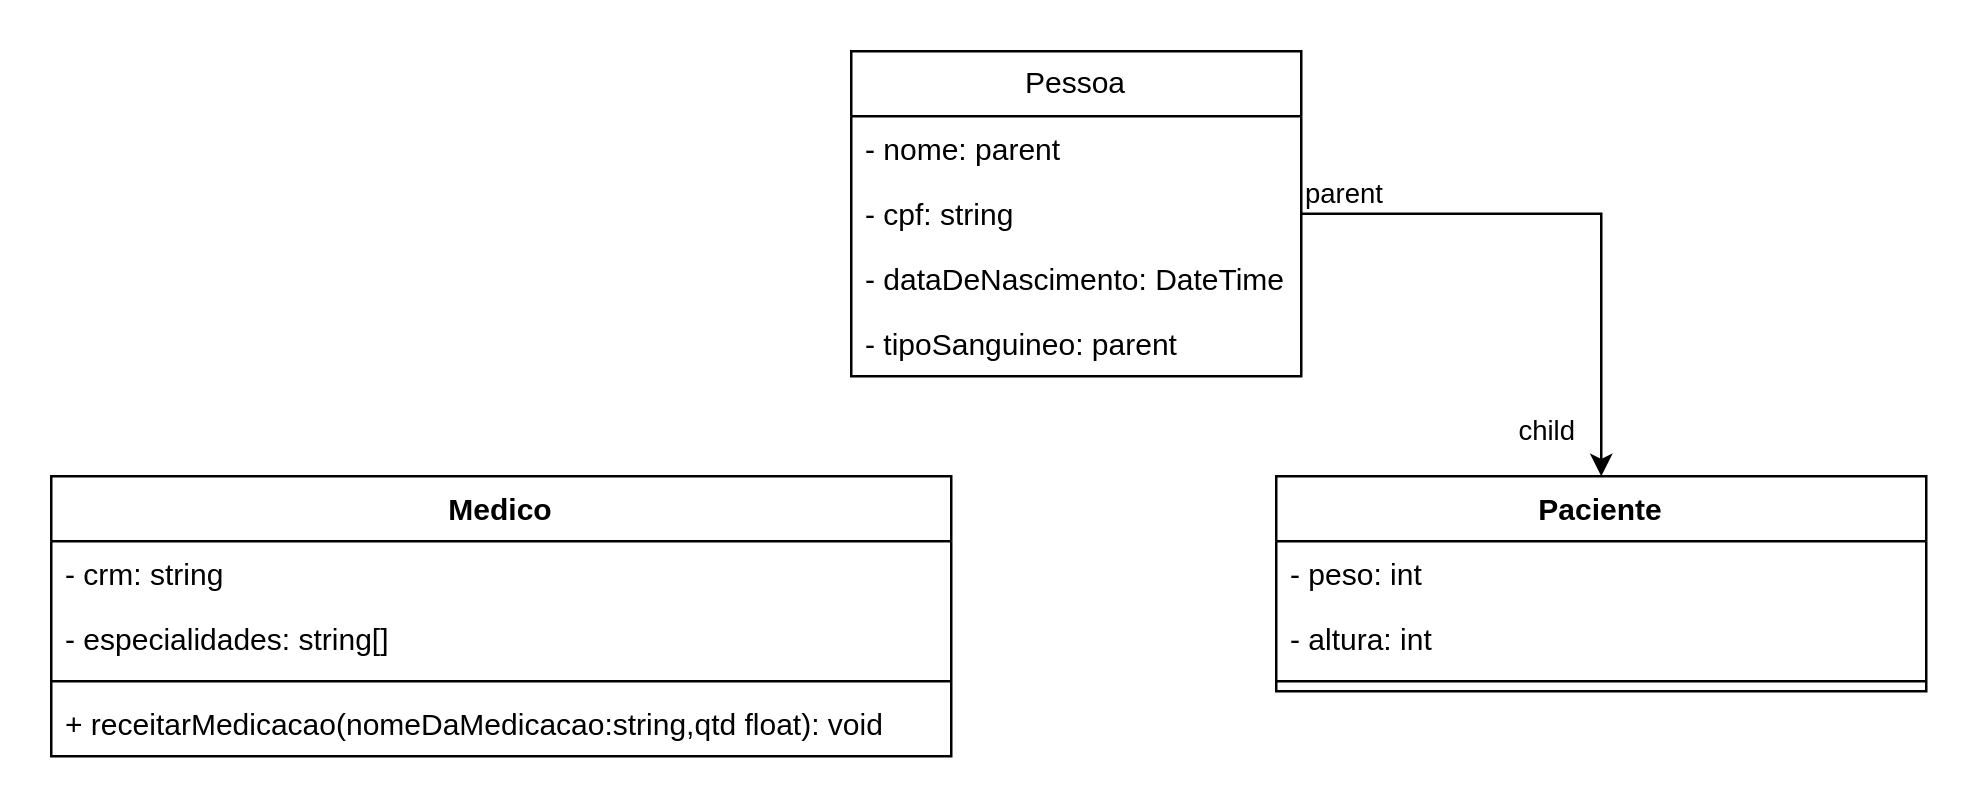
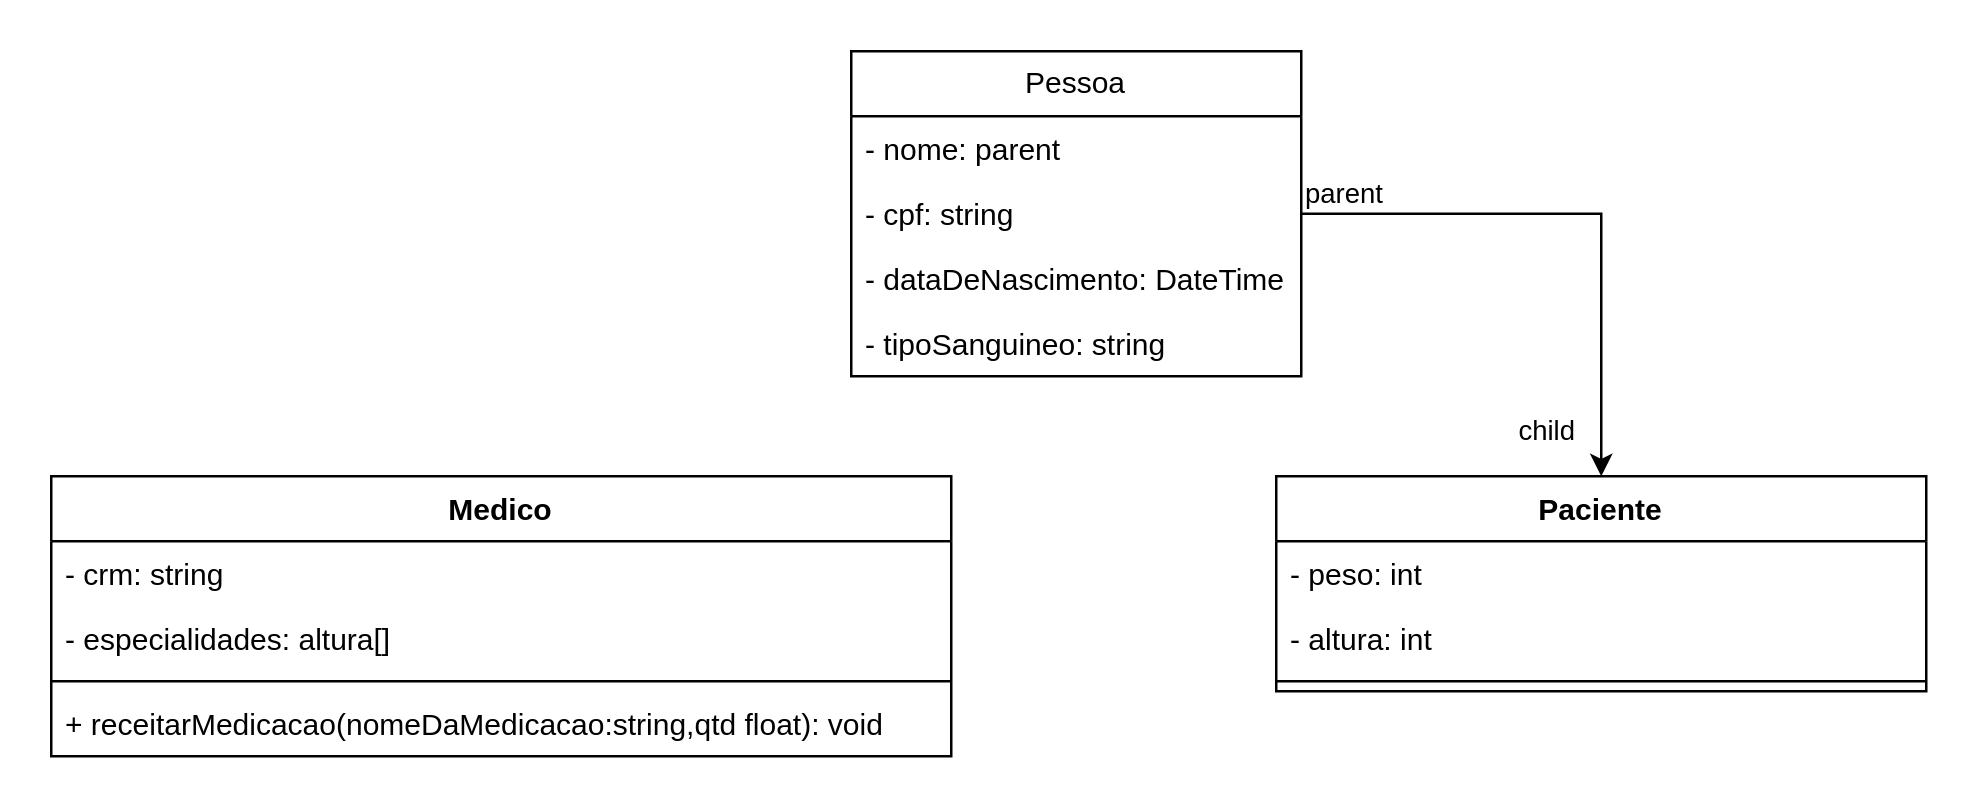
- <mxCell id="15" value="- tipoSanguineo: parent" style="text;strokeColor=none;fillColor=none;align=left;verticalAlign=top;spacingLeft=4;spacingRight=4;overflow=hidden;rotatable=0;points=[[0,0.5],[1,0.5]];portConstraint=eastwest;whiteSpace=wrap;html=1;" vertex="1" parent="11"><mxGeometry y="104" width="180" height="26" as="geometry" /></mxCell>
+ <mxCell id="15" value="- tipoSanguineo: string" style="text;strokeColor=none;fillColor=none;align=left;verticalAlign=top;spacingLeft=4;spacingRight=4;overflow=hidden;rotatable=0;points=[[0,0.5],[1,0.5]];portConstraint=eastwest;whiteSpace=wrap;html=1;" vertex="1" parent="11"><mxGeometry y="104" width="180" height="26" as="geometry" /></mxCell>
- <mxCell id="4" value="- especialidades: string[]" style="text;strokeColor=none;fillColor=none;align=left;verticalAlign=top;spacingLeft=4;spacingRight=4;overflow=hidden;rotatable=0;points=[[0,0.5],[1,0.5]];portConstraint=eastwest;whiteSpace=wrap;html=1;" vertex="1" parent="2"><mxGeometry y="52" width="360" height="26" as="geometry" /></mxCell>
+ <mxCell id="4" value="- especialidades: altura[]" style="text;strokeColor=none;fillColor=none;align=left;verticalAlign=top;spacingLeft=4;spacingRight=4;overflow=hidden;rotatable=0;points=[[0,0.5],[1,0.5]];portConstraint=eastwest;whiteSpace=wrap;html=1;" vertex="1" parent="2"><mxGeometry y="52" width="360" height="26" as="geometry" /></mxCell>
